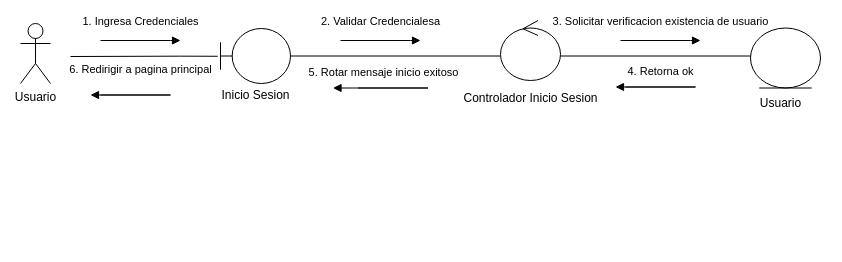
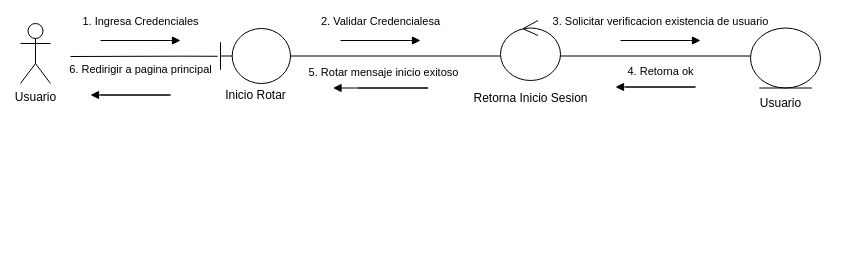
- <mxCell id="6" value="Inicio Sesion" style="text;html=1;align=center;verticalAlign=middle;resizable=0;points=[];autosize=1;strokeColor=none;fillColor=none;" vertex="1" parent="1"><mxGeometry x="210" y="80" width="90" height="30" as="geometry" /></mxCell>
+ <mxCell id="6" value="Inicio Rotar" style="text;html=1;align=center;verticalAlign=middle;resizable=0;points=[];autosize=1;strokeColor=none;fillColor=none;" vertex="1" parent="1"><mxGeometry x="210" y="80" width="90" height="30" as="geometry" /></mxCell>
- <mxCell id="12" value="Controlador Inicio Sesion" style="text;html=1;align=center;verticalAlign=middle;resizable=0;points=[];autosize=1;strokeColor=none;fillColor=none;" vertex="1" parent="1"><mxGeometry x="450" y="83" width="160" height="30" as="geometry" /></mxCell>
+ <mxCell id="12" value="Retorna Inicio Sesion" style="text;html=1;align=center;verticalAlign=middle;resizable=0;points=[];autosize=1;strokeColor=none;fillColor=none;" vertex="1" parent="1"><mxGeometry x="450" y="83" width="160" height="30" as="geometry" /></mxCell>
